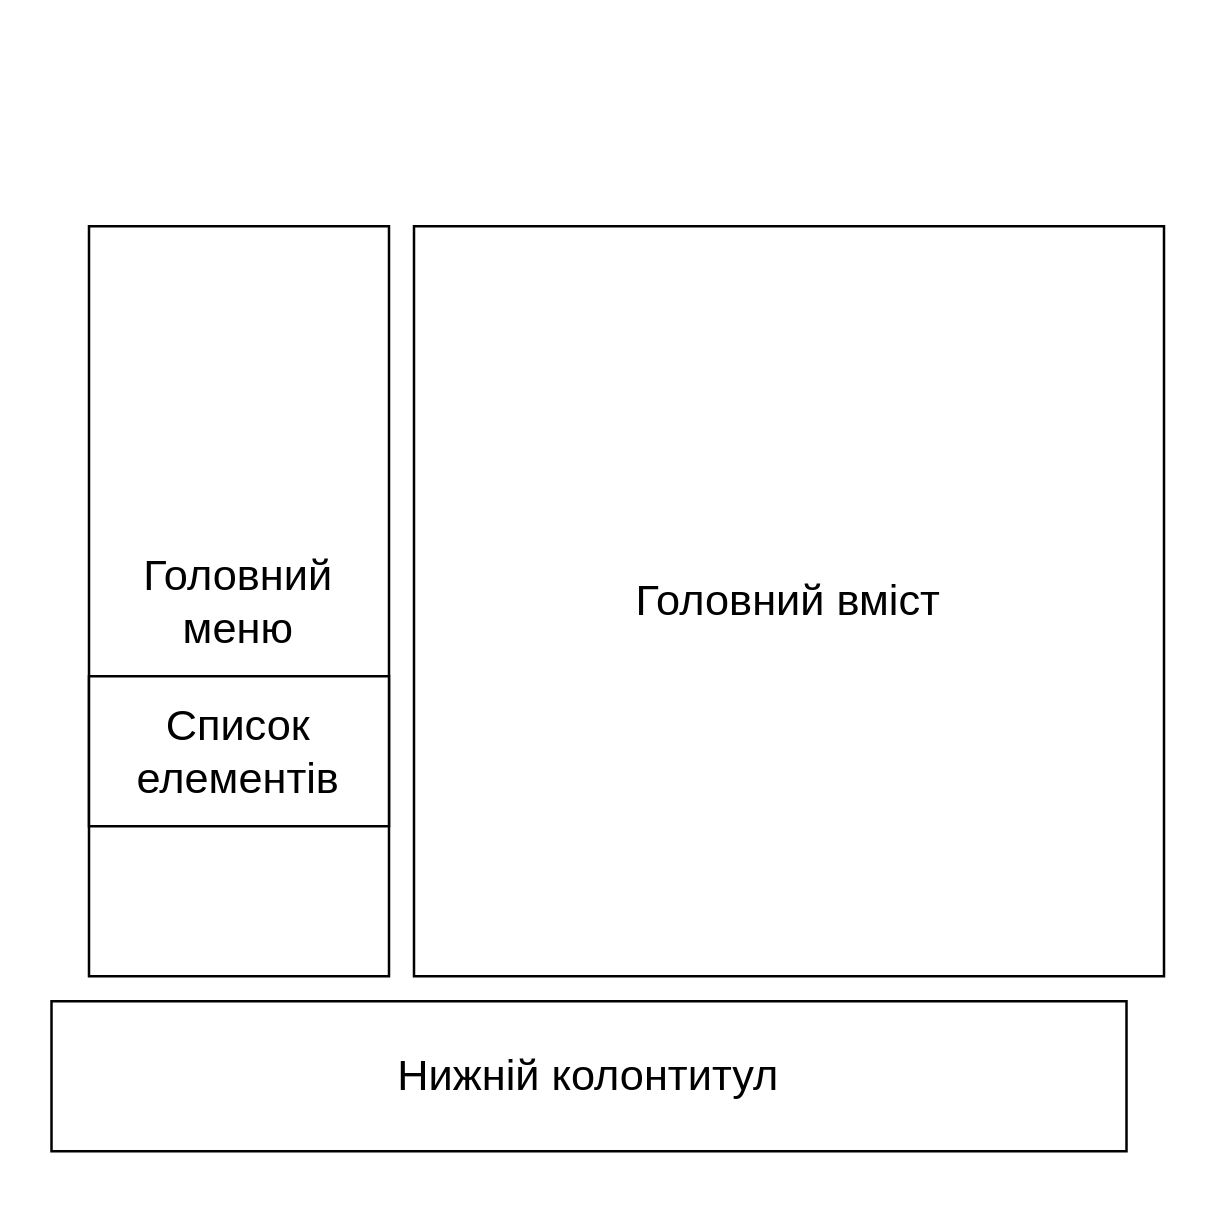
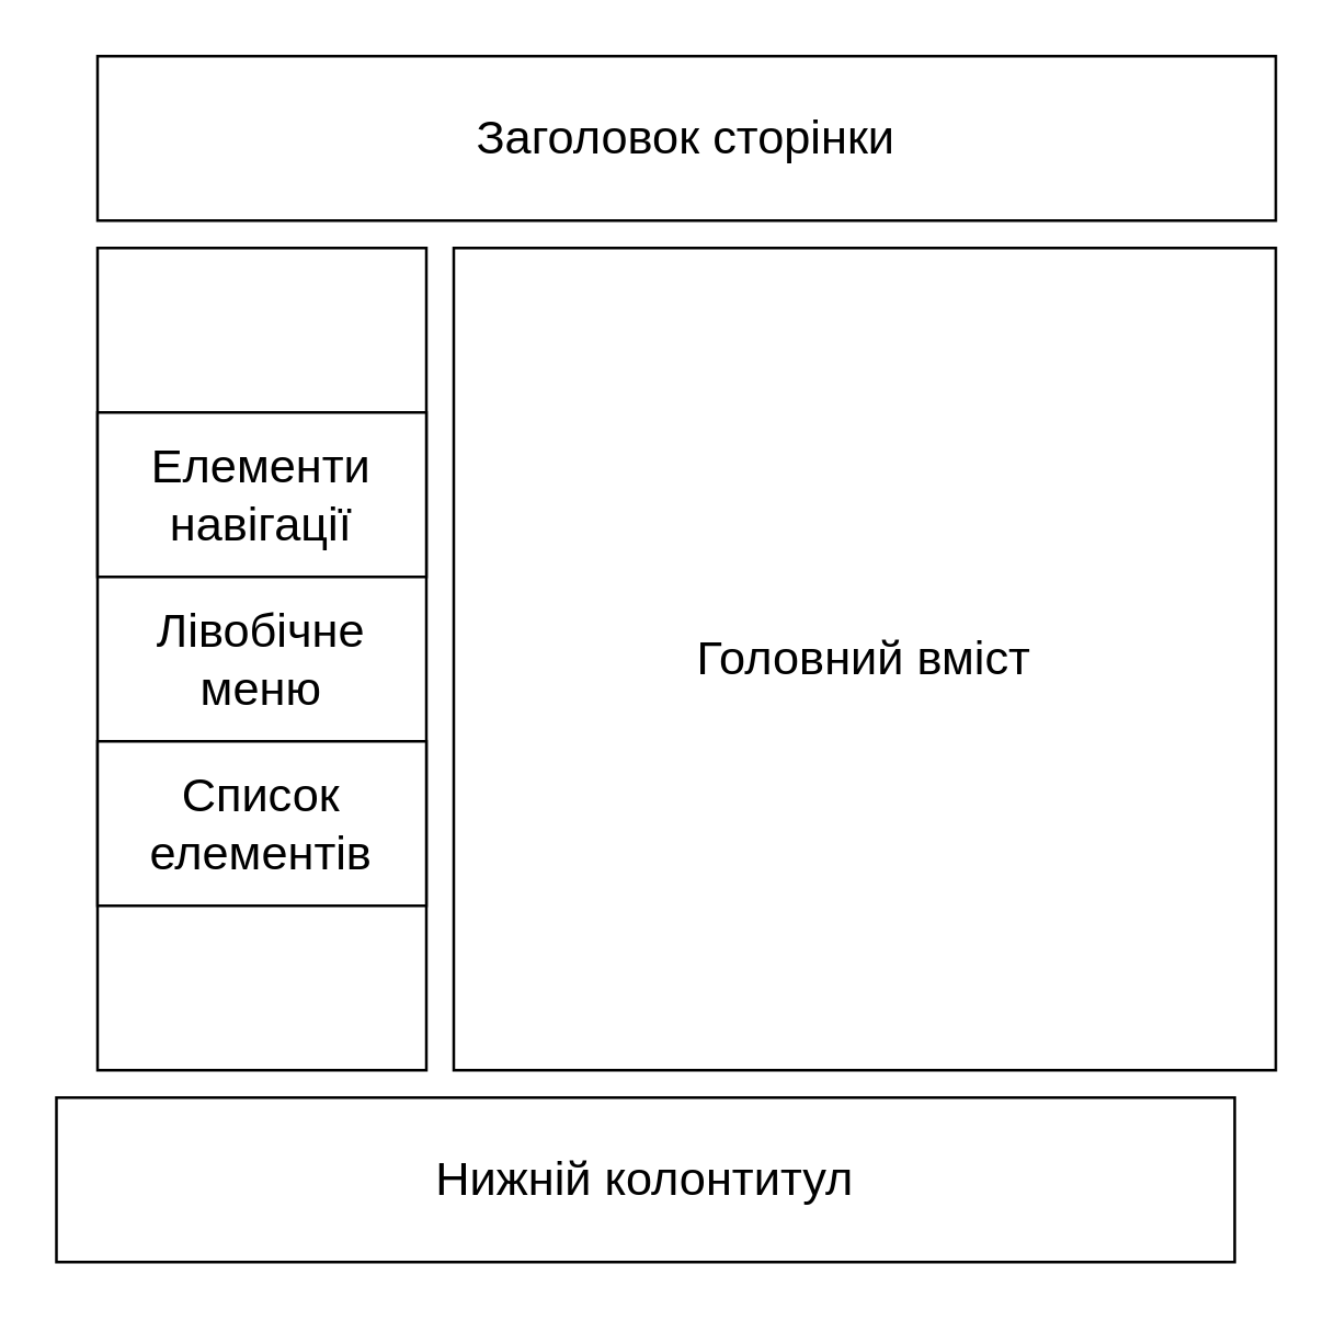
+ <mxCell id="2" value="&lt;span id=&quot;docs-internal-guid-4187d319-7fff-7a4f-f9ee-13bc87abbb57&quot;&gt;&lt;span style=&quot;font-size: 13pt; font-family: Arial, sans-serif; background-color: transparent; font-variant-numeric: normal; font-variant-east-asian: normal; font-variant-alternates: normal; font-variant-position: normal; vertical-align: baseline; white-space-collapse: preserve;&quot;&gt;Заголовок сторінки&lt;/span&gt;&lt;/span&gt;" style="rounded=0;whiteSpace=wrap;html=1;" vertex="1" parent="1"><mxGeometry x="35" y="20" width="430" height="60" as="geometry" /></mxCell>
+ <mxCell id="5" value="&lt;span id=&quot;docs-internal-guid-e0e2a52f-7fff-263c-4d9c-b907e40ae312&quot;&gt;&lt;span style=&quot;font-size: 13pt; font-family: Arial, sans-serif; background-color: transparent; font-variant-numeric: normal; font-variant-east-asian: normal; font-variant-alternates: normal; font-variant-position: normal; vertical-align: baseline; white-space-collapse: preserve;&quot;&gt;Елементи навігації&lt;/span&gt;&lt;/span&gt;" style="rounded=0;whiteSpace=wrap;html=1;" vertex="1" parent="1"><mxGeometry x="35" y="150" width="120" height="60" as="geometry" /></mxCell>
- <mxCell id="4" value="&lt;span id=&quot;docs-internal-guid-c9319262-7fff-e83f-c7fe-0b6a9679c3ef&quot;&gt;&lt;span style=&quot;font-size: 13pt; font-family: Arial, sans-serif; background-color: transparent; font-variant-numeric: normal; font-variant-east-asian: normal; font-variant-alternates: normal; font-variant-position: normal; vertical-align: baseline; white-space-collapse: preserve;&quot;&gt;Головний меню&lt;/span&gt;&lt;/span&gt;" style="rounded=0;whiteSpace=wrap;html=1;" vertex="1" parent="1"><mxGeometry x="35" y="90" width="120" height="300" as="geometry" /></mxCell>
+ <mxCell id="4" value="&lt;span id=&quot;docs-internal-guid-c9319262-7fff-e83f-c7fe-0b6a9679c3ef&quot;&gt;&lt;span style=&quot;font-size: 13pt; font-family: Arial, sans-serif; background-color: transparent; font-variant-numeric: normal; font-variant-east-asian: normal; font-variant-alternates: normal; font-variant-position: normal; vertical-align: baseline; white-space-collapse: preserve;&quot;&gt;Лівобічне меню&lt;/span&gt;&lt;/span&gt;" style="rounded=0;whiteSpace=wrap;html=1;" vertex="1" parent="1"><mxGeometry x="35" y="90" width="120" height="300" as="geometry" /></mxCell>
